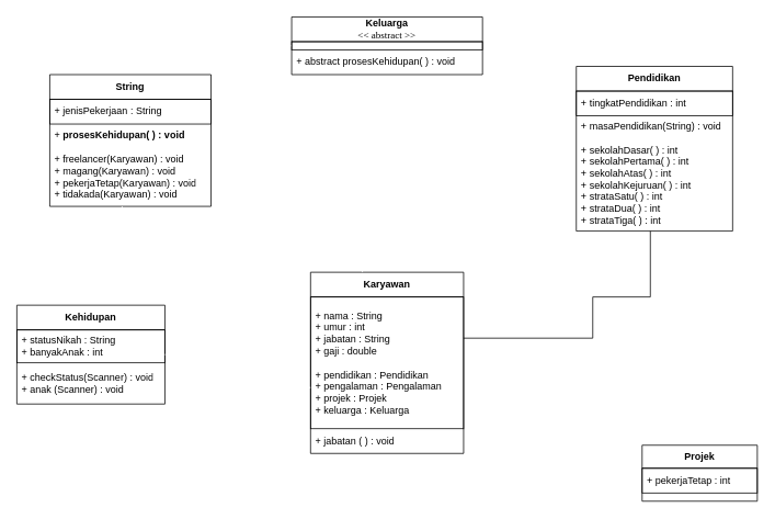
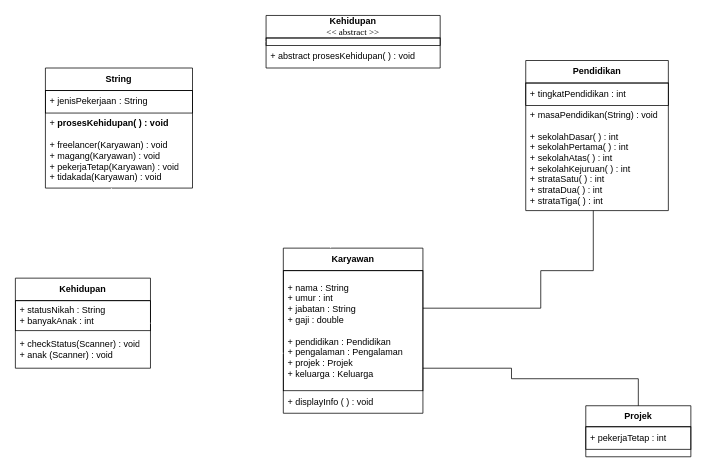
- <mxCell id="2" value="&lt;b&gt;Keluarga&lt;/b&gt;&lt;br&gt;&lt;font face=&quot;Tahoma&quot;&gt;&amp;lt;&amp;lt; abstract &amp;gt;&amp;gt;&lt;/font&gt;" style="swimlane;fontStyle=0;childLayout=stackLayout;horizontal=1;startSize=30;horizontalStack=0;resizeParent=1;resizeParentMax=0;resizeLast=0;collapsible=1;marginBottom=0;whiteSpace=wrap;html=1;" vertex="1" parent="1"><mxGeometry x="354" y="20" width="232" height="70" as="geometry" /></mxCell>
+ <mxCell id="2" value="&lt;b&gt;Kehidupan&lt;/b&gt;&lt;br&gt;&lt;font face=&quot;Tahoma&quot;&gt;&amp;lt;&amp;lt; abstract &amp;gt;&amp;gt;&lt;/font&gt;" style="swimlane;fontStyle=0;childLayout=stackLayout;horizontal=1;startSize=30;horizontalStack=0;resizeParent=1;resizeParentMax=0;resizeLast=0;collapsible=1;marginBottom=0;whiteSpace=wrap;html=1;" vertex="1" parent="1"><mxGeometry x="354" y="20" width="232" height="70" as="geometry" /></mxCell>
+ <mxCell id="21" value="" style="endArrow=none;html=1;rounded=0;edgeStyle=orthogonalEdgeStyle;" edge="1" parent="1" source="15" target="9"><mxGeometry width="50" height="50" relative="1" as="geometry"><mxPoint x="580" y="450" as="sourcePoint" /><mxPoint x="630" y="400" as="targetPoint" /><Array as="points"><mxPoint x="681" y="490" /><mxPoint x="681" y="504" /></Array></mxGeometry></mxCell>
- <mxCell id="17" value="+ jabatan ( ) : void" style="text;strokeColor=none;fillColor=none;align=left;verticalAlign=middle;spacingLeft=4;spacingRight=4;overflow=hidden;points=[[0,0.5],[1,0.5]];portConstraint=eastwest;rotatable=0;whiteSpace=wrap;html=1;" vertex="1" parent="15"><mxGeometry y="190" width="186" height="30" as="geometry" /></mxCell>
+ <mxCell id="17" value="+ displayInfo ( ) : void" style="text;strokeColor=none;fillColor=none;align=left;verticalAlign=middle;spacingLeft=4;spacingRight=4;overflow=hidden;points=[[0,0.5],[1,0.5]];portConstraint=eastwest;rotatable=0;whiteSpace=wrap;html=1;" vertex="1" parent="15"><mxGeometry y="190" width="186" height="30" as="geometry" /></mxCell>
